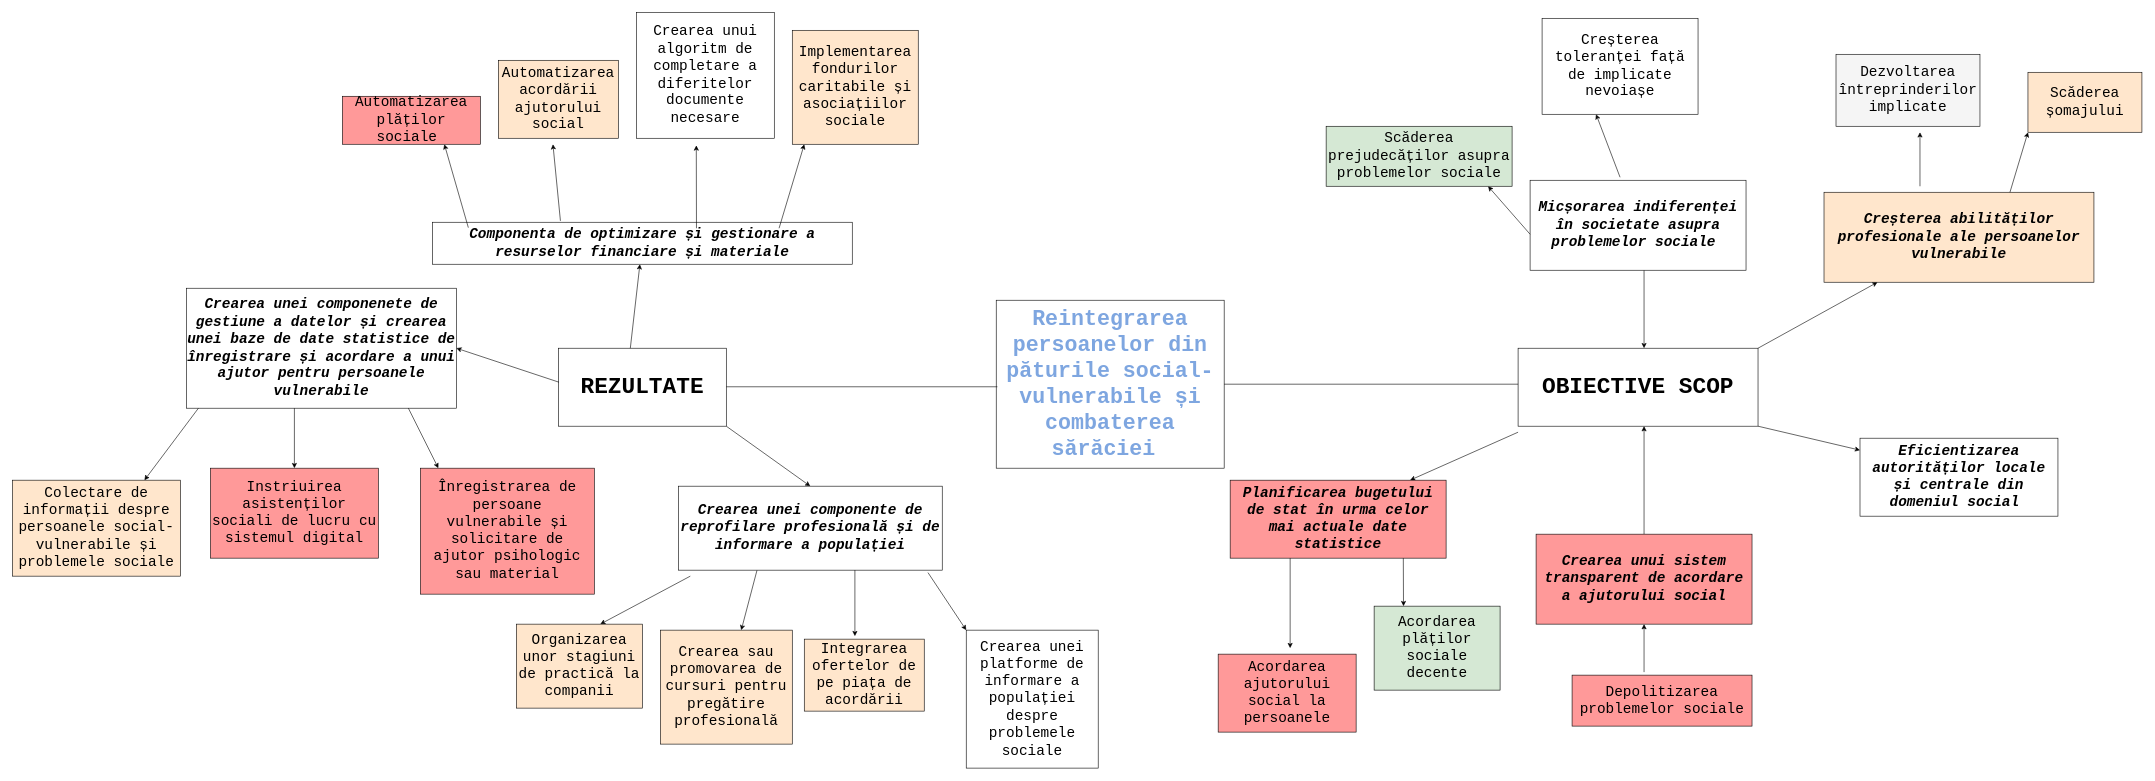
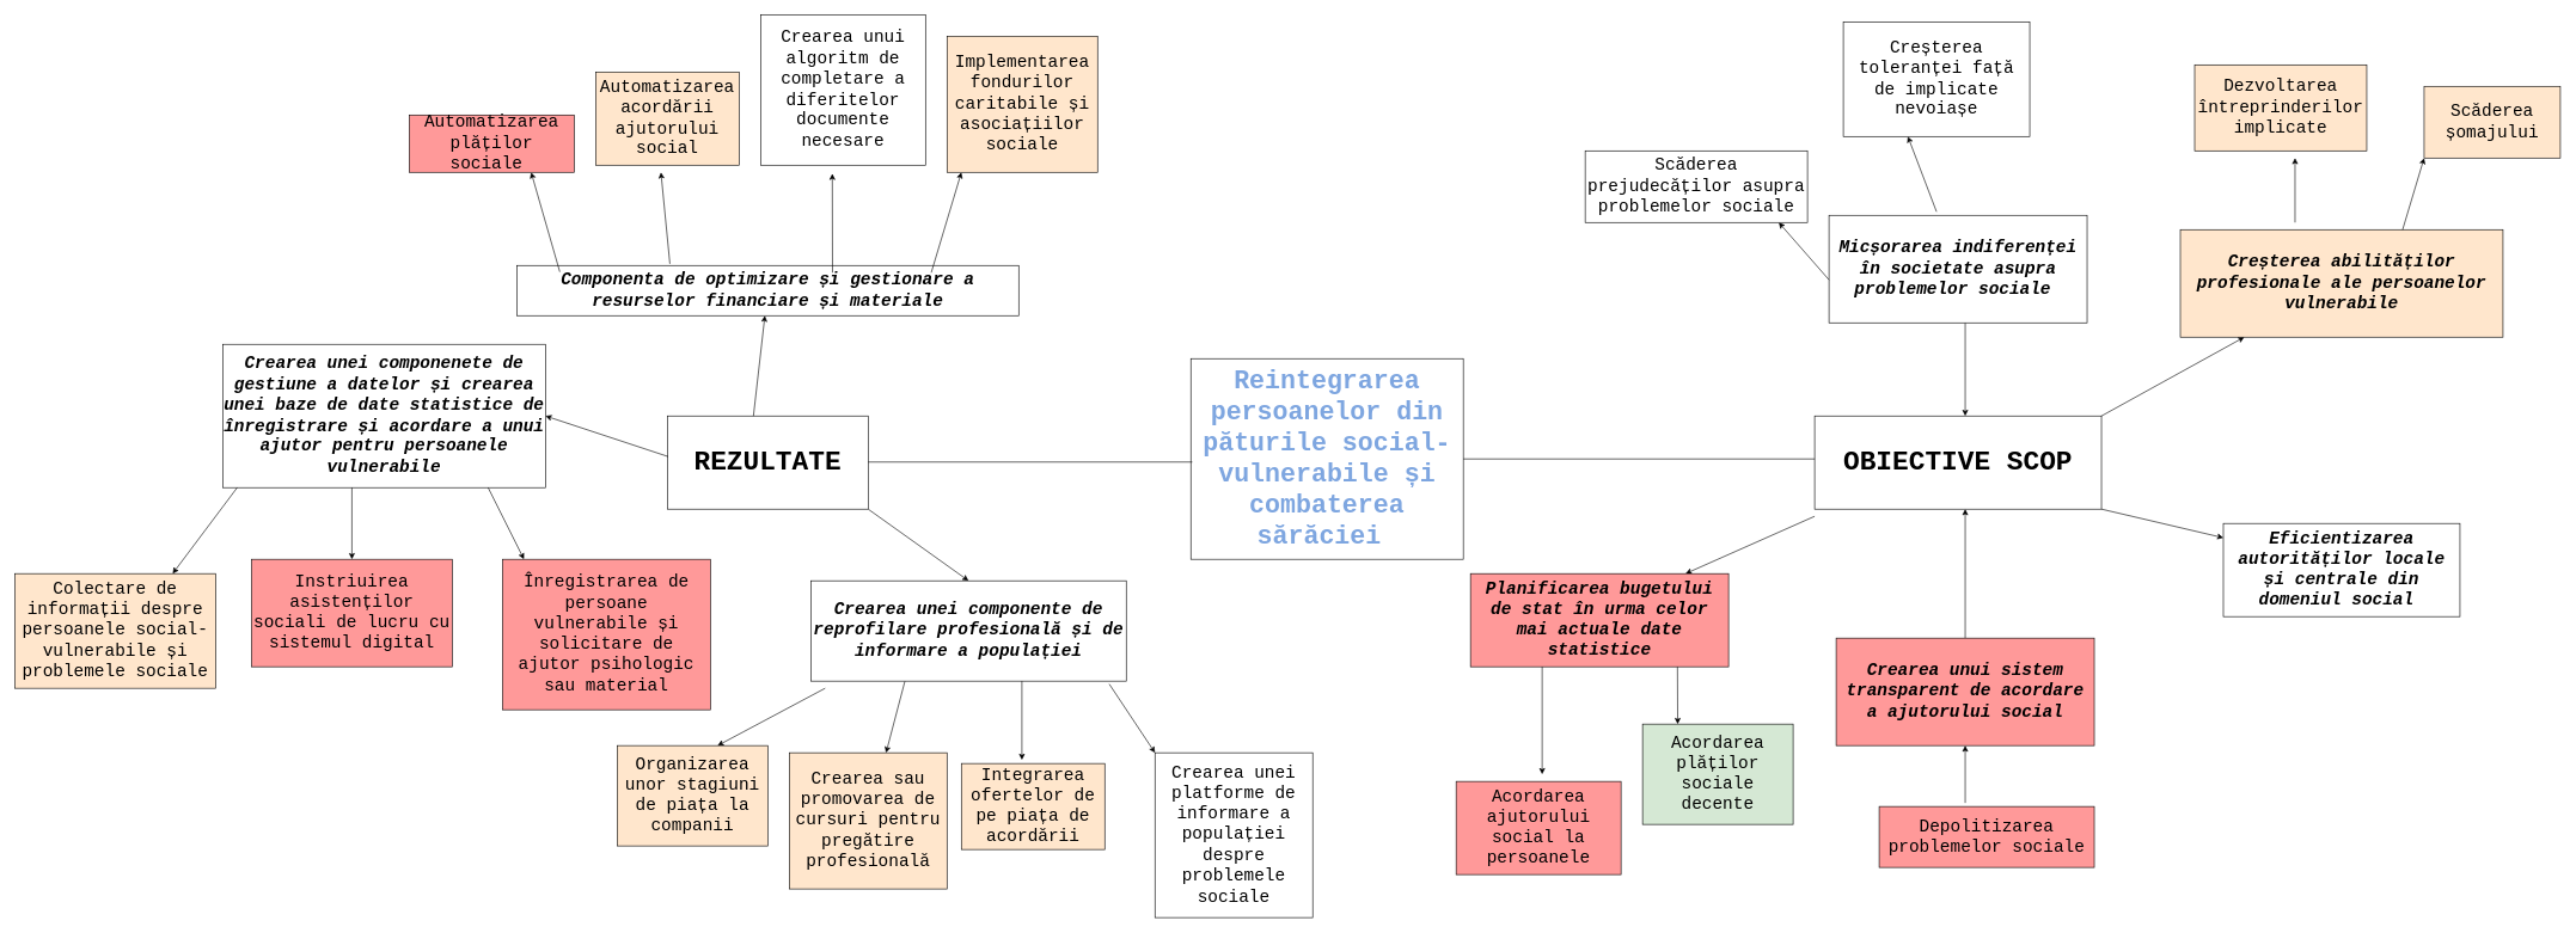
- <mxCell id="49" value="&lt;font style=&quot;font-size: 24px&quot; face=&quot;Courier New&quot;&gt;Dezvoltarea întreprinderilor implicate&lt;/font&gt;" style="rounded=0;whiteSpace=wrap;html=1;fillColor=#f5f5f5;" parent="1" vertex="1"><mxGeometry x="3060" y="90" width="240" height="120" as="geometry" /></mxCell>
+ <mxCell id="49" value="&lt;font style=&quot;font-size: 24px&quot; face=&quot;Courier New&quot;&gt;Dezvoltarea întreprinderilor implicate&lt;/font&gt;" style="rounded=0;whiteSpace=wrap;html=1;fillColor=#FFE6CC;" parent="1" vertex="1"><mxGeometry x="3060" y="90" width="240" height="120" as="geometry" /></mxCell>
- <mxCell id="44" value="&lt;font style=&quot;font-size: 24px&quot; face=&quot;Courier New&quot;&gt;Scăderea prejudecăților asupra problemelor sociale&lt;/font&gt;" style="rounded=0;whiteSpace=wrap;html=1;fillColor=#d5e8d4;" parent="1" vertex="1"><mxGeometry x="2210" y="210" width="310" height="100" as="geometry" /></mxCell>
+ <mxCell id="44" value="&lt;font style=&quot;font-size: 24px&quot; face=&quot;Courier New&quot;&gt;Scăderea prejudecăților asupra problemelor sociale&lt;/font&gt;" style="rounded=0;whiteSpace=wrap;html=1;fillColor=#FFFFFF;" parent="1" vertex="1"><mxGeometry x="2210" y="210" width="310" height="100" as="geometry" /></mxCell>
- <mxCell id="25" value="&lt;font style=&quot;font-size: 24px&quot; face=&quot;Courier New&quot;&gt;Organizarea unor stagiuni de practică la companii&lt;/font&gt;" style="rounded=0;whiteSpace=wrap;html=1;fillColor=#FFE6CC;" parent="1" vertex="1"><mxGeometry x="860" y="1040" width="210" height="140" as="geometry" /></mxCell>
+ <mxCell id="25" value="&lt;font style=&quot;font-size: 24px&quot; face=&quot;Courier New&quot;&gt;Organizarea unor stagiuni de piața la companii&lt;/font&gt;" style="rounded=0;whiteSpace=wrap;html=1;fillColor=#FFE6CC;" parent="1" vertex="1"><mxGeometry x="860" y="1040" width="210" height="140" as="geometry" /></mxCell>
